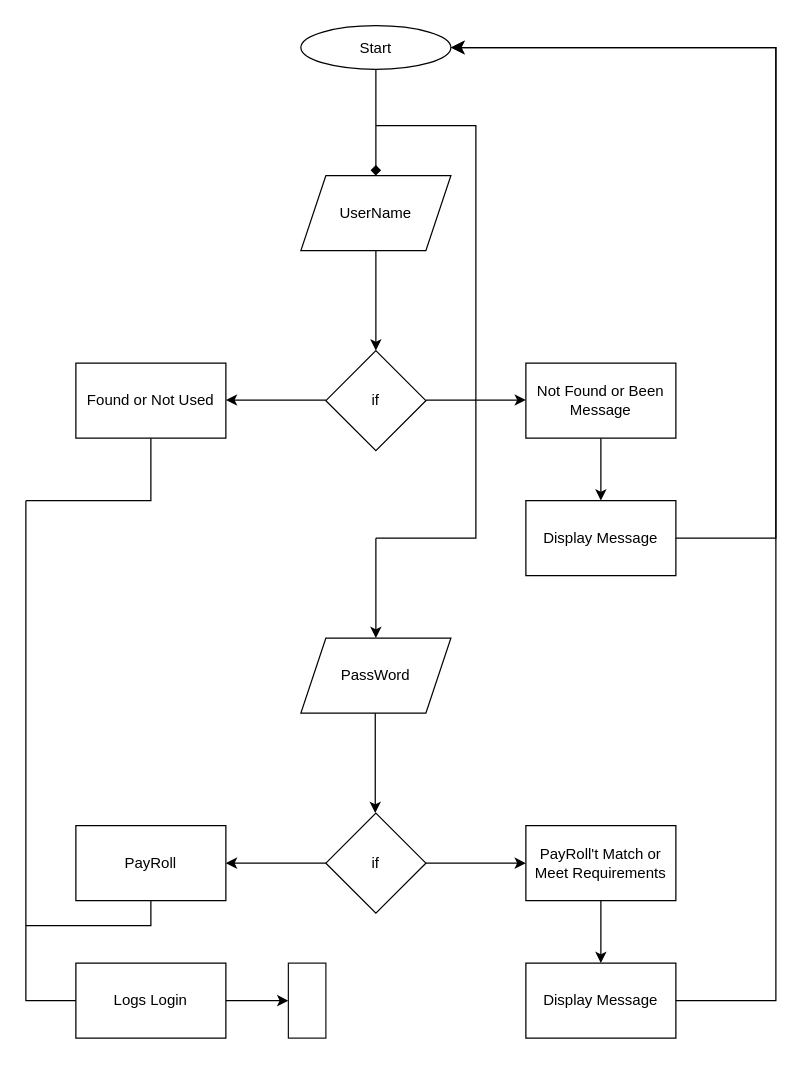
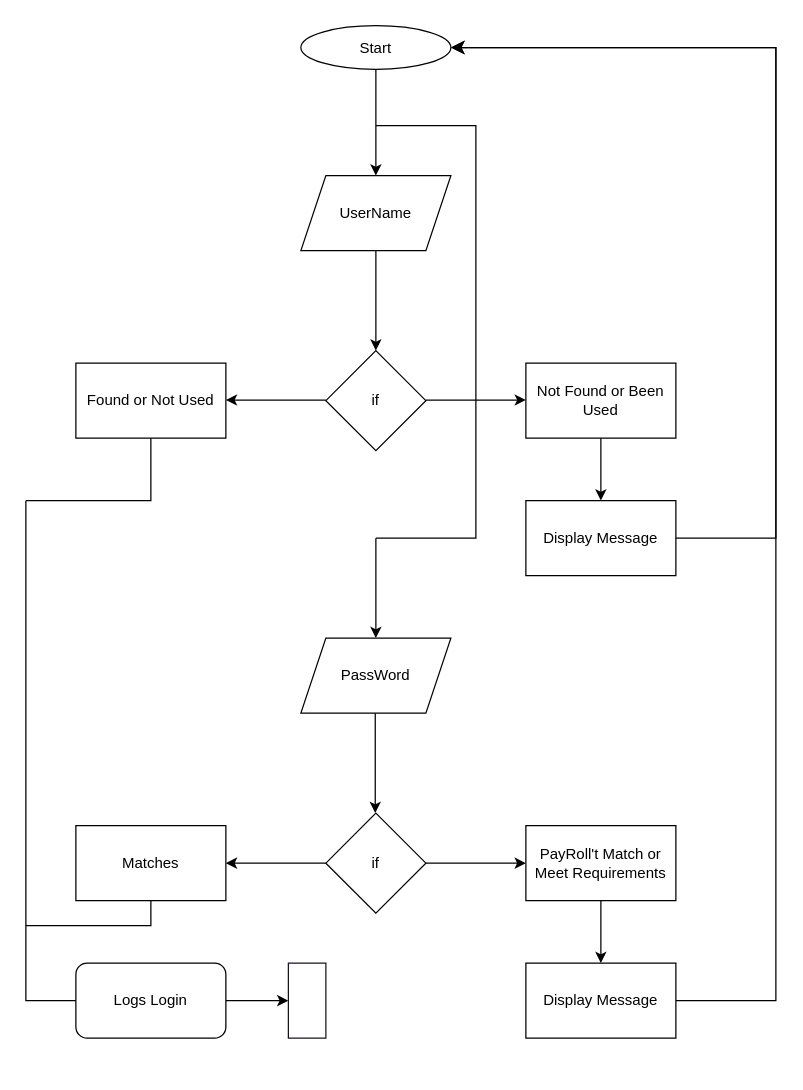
- <mxCell id="16" value="" style="endArrow=diamond;html=1;exitX=0.5;exitY=1;exitDx=0;exitDy=0;" edge="1" parent="1" source="3" target="2"><mxGeometry width="50" height="50" relative="1" as="geometry"><mxPoint x="370" y="250" as="sourcePoint" /><mxPoint x="370" y="330" as="targetPoint" /></mxGeometry></mxCell>
+ <mxCell id="16" value="" style="endArrow=classic;html=1;exitX=0.5;exitY=1;exitDx=0;exitDy=0;" edge="1" parent="1" source="3" target="2"><mxGeometry width="50" height="50" relative="1" as="geometry"><mxPoint x="370" y="250" as="sourcePoint" /><mxPoint x="370" y="330" as="targetPoint" /></mxGeometry></mxCell>
- <mxCell id="5" value="Not Found or Been Message" style="rounded=0;whiteSpace=wrap;html=1;" vertex="1" parent="1"><mxGeometry x="420" y="290" width="120" height="60" as="geometry" /></mxCell>
+ <mxCell id="5" value="Not Found or Been Used" style="rounded=0;whiteSpace=wrap;html=1;" vertex="1" parent="1"><mxGeometry x="420" y="290" width="120" height="60" as="geometry" /></mxCell>
- <mxCell id="10" value="PayRoll" style="rounded=0;whiteSpace=wrap;html=1;" vertex="1" parent="1"><mxGeometry x="60" y="660" width="120" height="60" as="geometry" /></mxCell>
+ <mxCell id="10" value="Matches" style="rounded=0;whiteSpace=wrap;html=1;" vertex="1" parent="1"><mxGeometry x="60" y="660" width="120" height="60" as="geometry" /></mxCell>
- <mxCell id="30" value="Logs Login" style="whiteSpace=wrap;html=1;" vertex="1" parent="1"><mxGeometry x="60" y="770" width="120" height="60" as="geometry" /></mxCell>
+ <mxCell id="30" value="Logs Login" style="whiteSpace=wrap;html=1;rounded=1;" vertex="1" parent="1"><mxGeometry x="60" y="770" width="120" height="60" as="geometry" /></mxCell>
